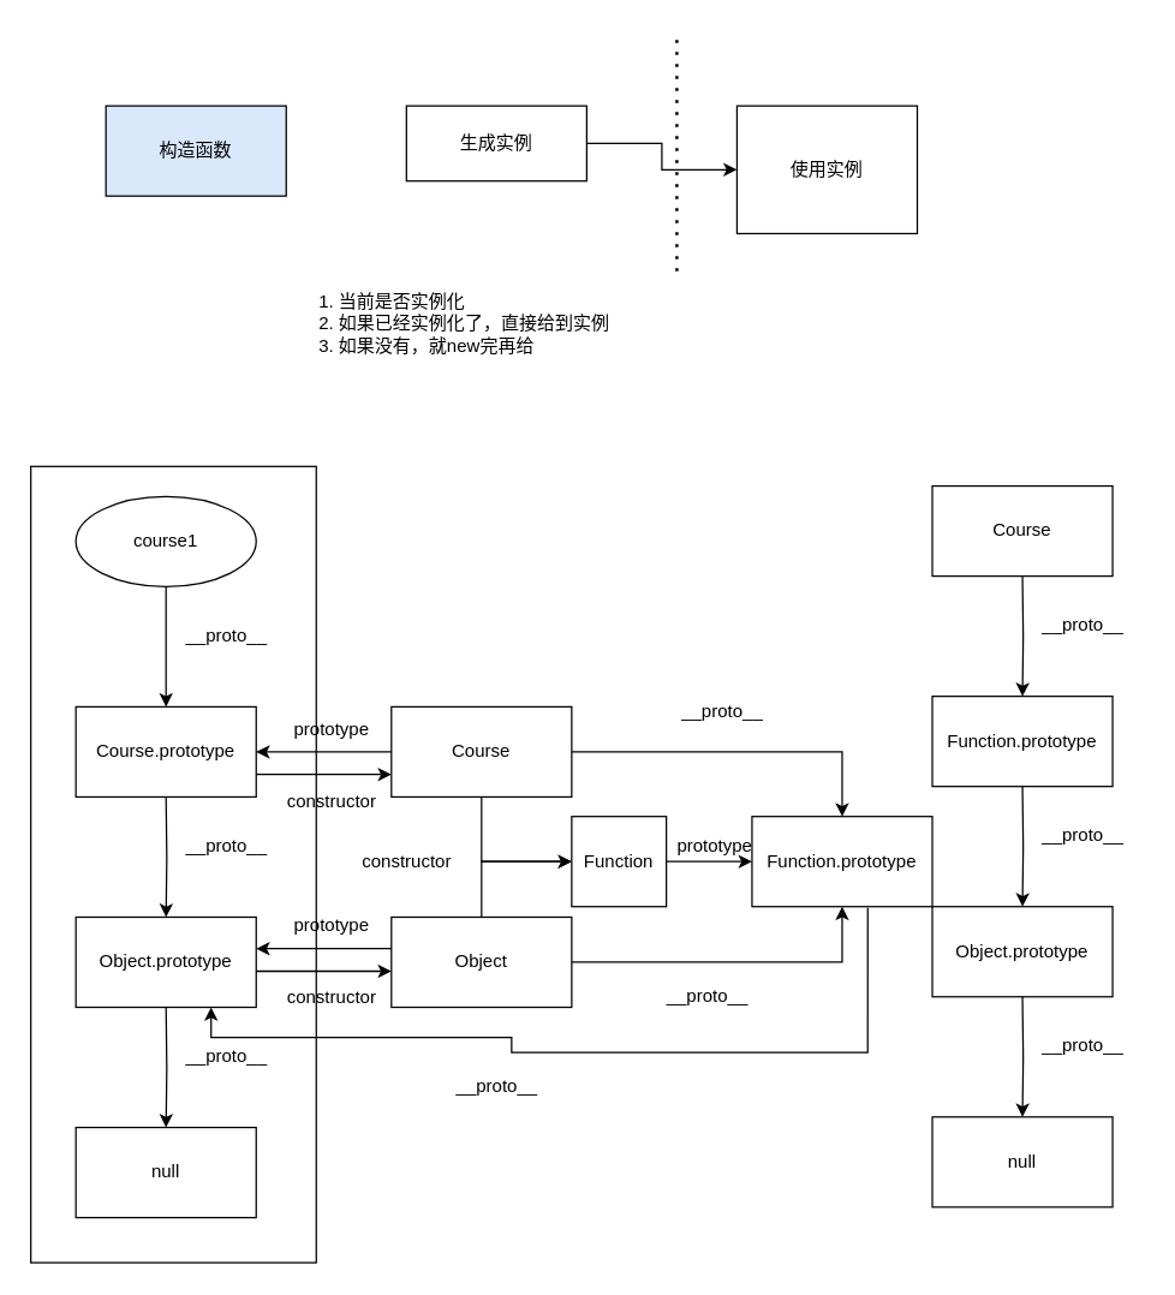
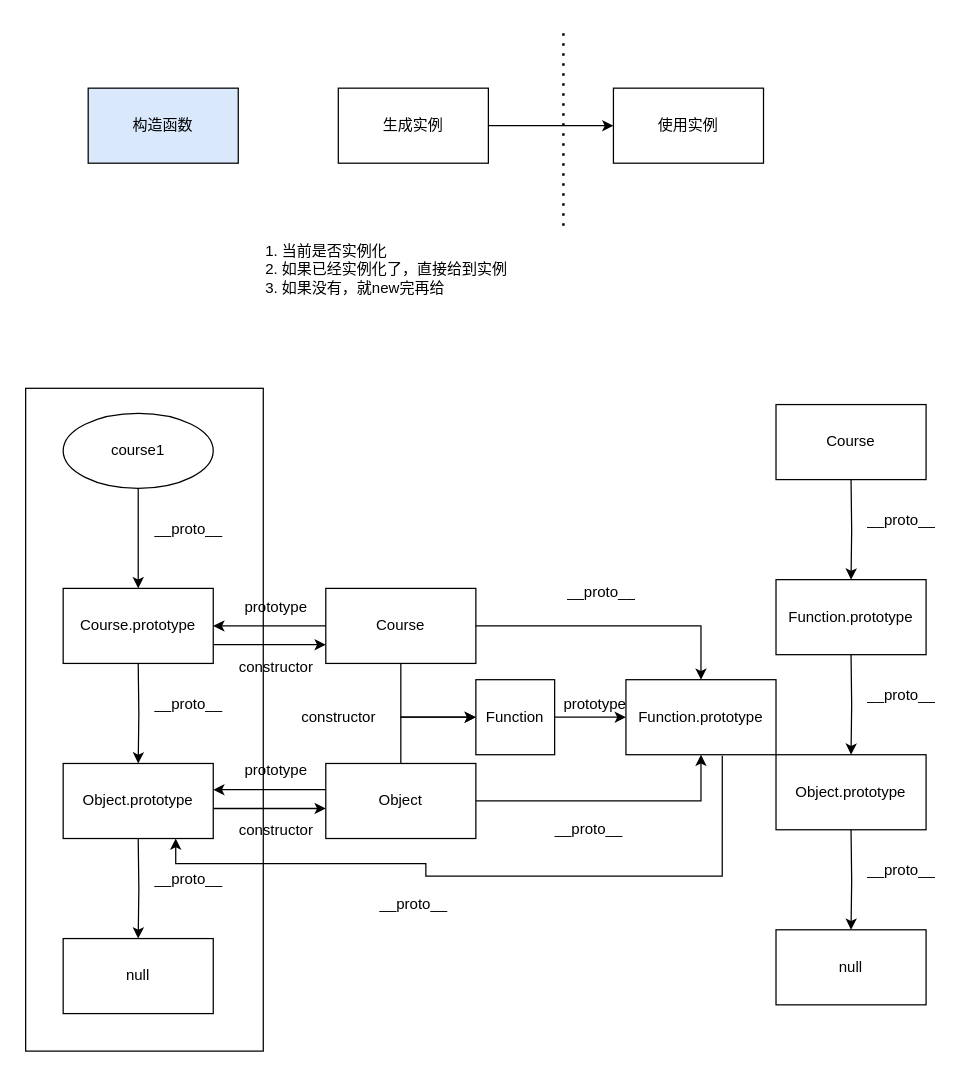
- <mxCell id="5" value="生成实例" style="rounded=0;whiteSpace=wrap;html=1;" vertex="1" parent="1"><mxGeometry x="270" y="70" width="120" height="50" as="geometry" /></mxCell>
+ <mxCell id="5" value="生成实例" style="rounded=0;whiteSpace=wrap;html=1;" vertex="1" parent="1"><mxGeometry x="270" y="70" width="120" height="60" as="geometry" /></mxCell>
- <mxCell id="6" value="使用实例" style="rounded=0;whiteSpace=wrap;html=1;" vertex="1" parent="1"><mxGeometry x="490" y="70" width="120" height="85" as="geometry" /></mxCell>
+ <mxCell id="6" value="使用实例" style="rounded=0;whiteSpace=wrap;html=1;" vertex="1" parent="1"><mxGeometry x="490" y="70" width="120" height="60" as="geometry" /></mxCell>
